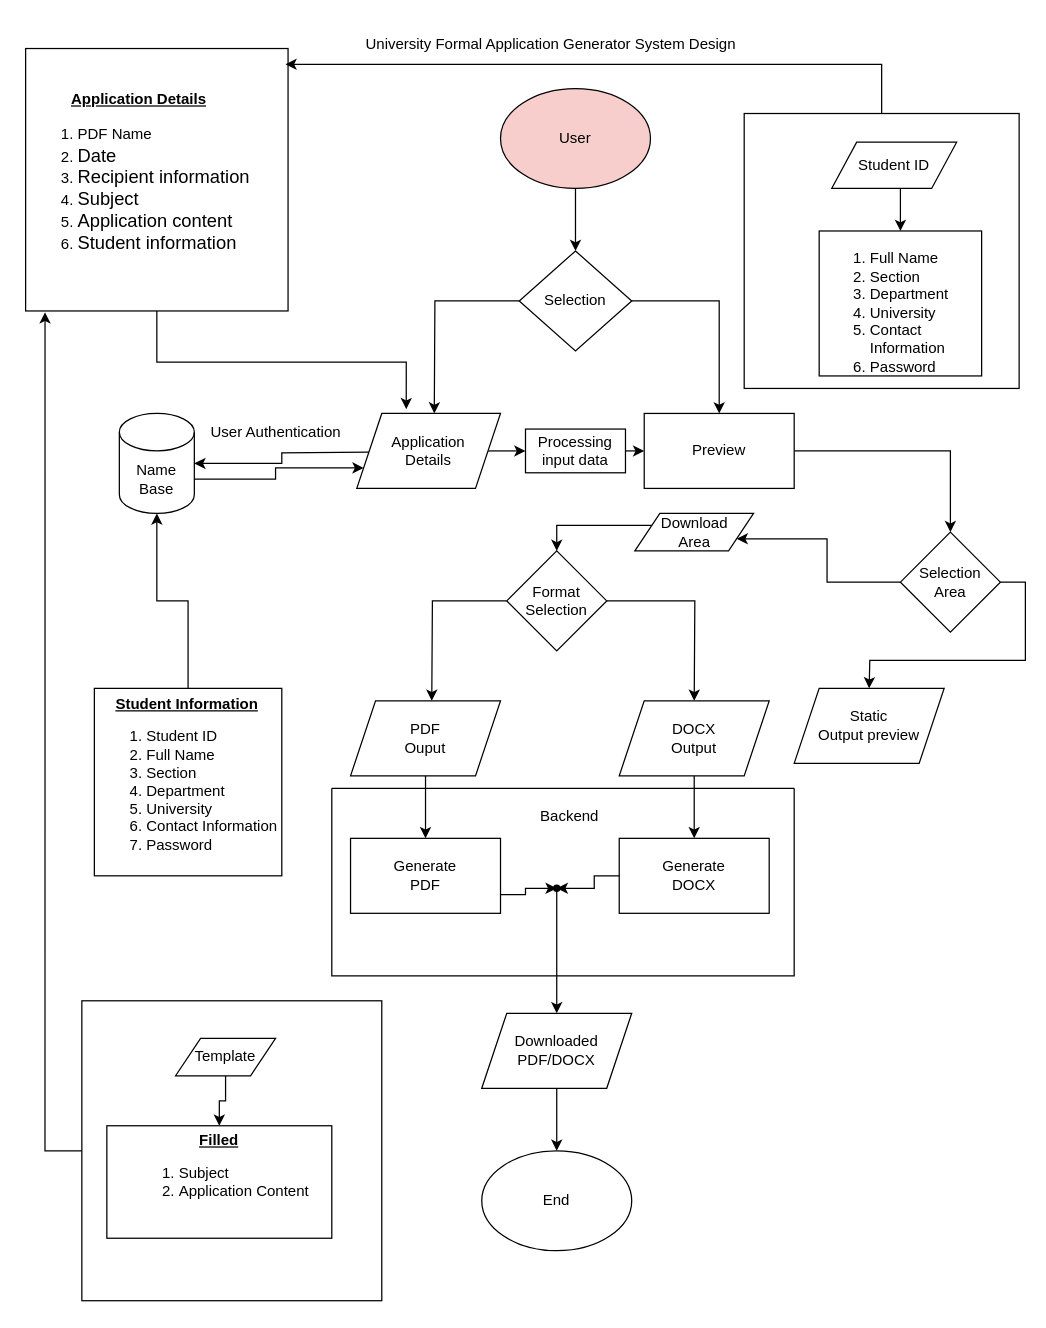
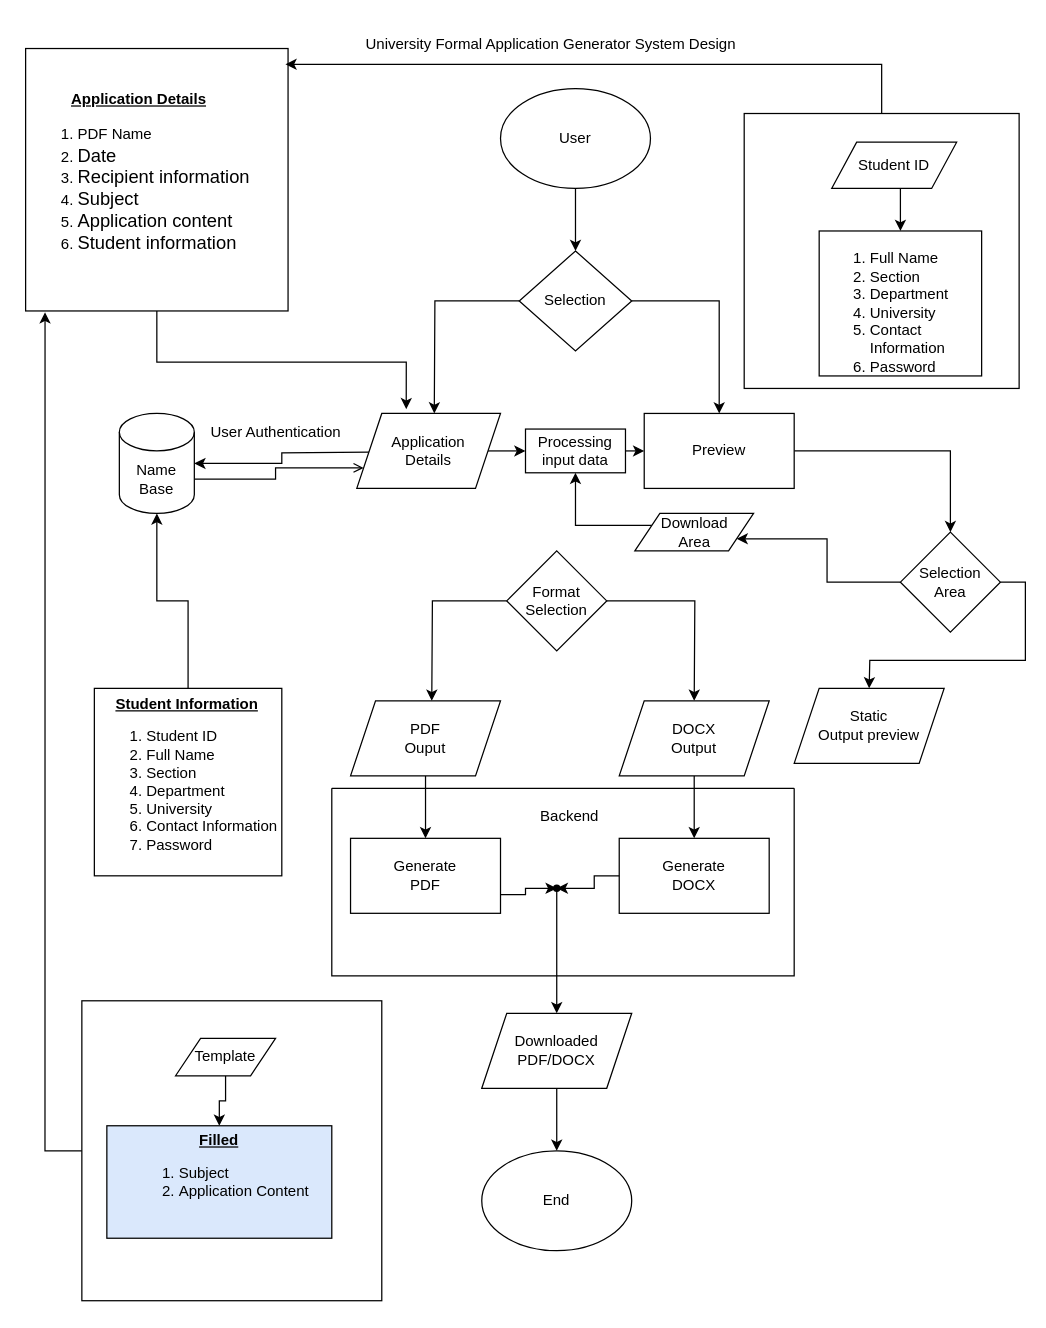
- <mxCell id="42" value="User" style="ellipse;whiteSpace=wrap;html=1;fillColor=#f8cecc;" parent="1" vertex="1"><mxGeometry x="400" y="70" width="120" height="80" as="geometry" /></mxCell>
+ <mxCell id="42" value="User" style="ellipse;whiteSpace=wrap;html=1;" parent="1" vertex="1"><mxGeometry x="400" y="70" width="120" height="80" as="geometry" /></mxCell>
- <mxCell id="2" style="edgeStyle=orthogonalEdgeStyle;rounded=0;orthogonalLoop=1;jettySize=auto;html=1;exitX=1;exitY=0;exitDx=0;exitDy=52.5;exitPerimeter=0;entryX=0;entryY=0.75;entryDx=0;entryDy=0;" parent="1" source="3" target="16" edge="1"><mxGeometry relative="1" as="geometry"><mxPoint x="285" y="375" as="targetPoint" /></mxGeometry></mxCell>
+ <mxCell id="2" style="edgeStyle=orthogonalEdgeStyle;rounded=0;orthogonalLoop=1;jettySize=auto;html=1;exitX=1;exitY=0;exitDx=0;exitDy=52.5;exitPerimeter=0;entryX=0;entryY=0.75;entryDx=0;entryDy=0;endArrow=open;" parent="1" source="3" target="16" edge="1"><mxGeometry relative="1" as="geometry"><mxPoint x="285" y="375" as="targetPoint" /></mxGeometry></mxCell>
- <mxCell id="21" style="edgeStyle=orthogonalEdgeStyle;rounded=0;orthogonalLoop=1;jettySize=auto;html=1;exitX=0;exitY=0.25;exitDx=0;exitDy=0;entryX=0.5;entryY=0;entryDx=0;entryDy=0;" parent="1" source="22" target="14" edge="1"><mxGeometry relative="1" as="geometry" /></mxCell>
+ <mxCell id="21" style="edgeStyle=orthogonalEdgeStyle;rounded=0;orthogonalLoop=1;jettySize=auto;html=1;exitX=0;exitY=0.25;exitDx=0;exitDy=0;" parent="1" source="22" target="32" edge="1"><mxGeometry relative="1" as="geometry" /></mxCell>
- <mxCell id="46" value="&lt;div&gt;&lt;u&gt;&lt;b&gt;Filled &lt;/b&gt;&lt;/u&gt;&lt;br&gt;&lt;/div&gt;&lt;div align=&quot;justify&quot;&gt;&lt;ol&gt;&lt;li align=&quot;left&quot;&gt;Subject&lt;/li&gt;&lt;li align=&quot;left&quot;&gt;Application Content&lt;/li&gt;&lt;/ol&gt;&lt;/div&gt;&lt;div&gt;&lt;div align=&quot;left&quot;&gt;&lt;br&gt;&lt;/div&gt;&lt;/div&gt;" style="whiteSpace=wrap;html=1;" parent="1" vertex="1"><mxGeometry x="85" y="900" width="180" height="90" as="geometry" /></mxCell>
+ <mxCell id="46" value="&lt;div&gt;&lt;u&gt;&lt;b&gt;Filled &lt;/b&gt;&lt;/u&gt;&lt;br&gt;&lt;/div&gt;&lt;div align=&quot;justify&quot;&gt;&lt;ol&gt;&lt;li align=&quot;left&quot;&gt;Subject&lt;/li&gt;&lt;li align=&quot;left&quot;&gt;Application Content&lt;/li&gt;&lt;/ol&gt;&lt;/div&gt;&lt;div&gt;&lt;div align=&quot;left&quot;&gt;&lt;br&gt;&lt;/div&gt;&lt;/div&gt;" style="whiteSpace=wrap;html=1;fillColor=#dae8fc;" parent="1" vertex="1"><mxGeometry x="85" y="900" width="180" height="90" as="geometry" /></mxCell>
